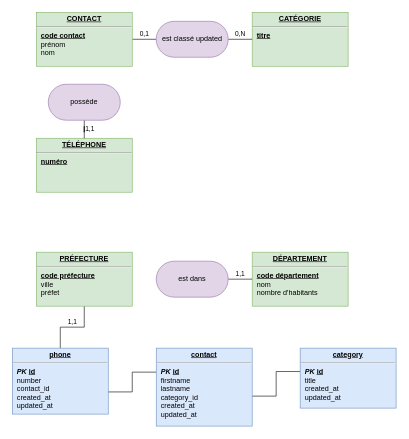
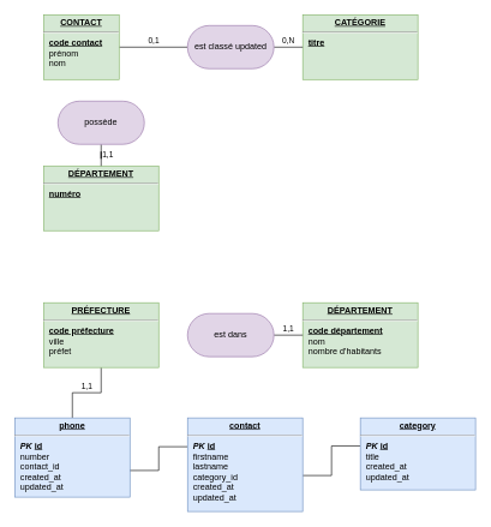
- <mxCell id="3" value="&lt;p style=&quot;margin:0px;margin-top:4px;text-align:center;text-decoration:underline;&quot;&gt;&lt;b&gt;CONTACT&lt;/b&gt;&lt;/p&gt;&lt;hr&gt;&lt;p style=&quot;margin:0px;margin-left:8px;&quot;&gt;&lt;u&gt;&lt;b&gt;code contact&lt;/b&gt;&lt;/u&gt;&lt;/p&gt;&lt;p style=&quot;margin:0px;margin-left:8px;&quot;&gt;prénom&lt;/p&gt;&lt;p style=&quot;margin:0px;margin-left:8px;&quot;&gt;nom&lt;/p&gt;" style="verticalAlign=top;align=left;overflow=fill;fontSize=12;fontFamily=Helvetica;html=1;fillColor=#d5e8d4;strokeColor=#82b366;rounded=0;" parent="1" vertex="1"><mxGeometry x="60" y="20" width="160" height="90" as="geometry" /></mxCell>
+ <mxCell id="3" value="&lt;p style=&quot;margin:0px;margin-top:4px;text-align:center;text-decoration:underline;&quot;&gt;&lt;b&gt;CONTACT&lt;/b&gt;&lt;/p&gt;&lt;hr&gt;&lt;p style=&quot;margin:0px;margin-left:8px;&quot;&gt;&lt;u&gt;&lt;b&gt;code contact&lt;/b&gt;&lt;/u&gt;&lt;/p&gt;&lt;p style=&quot;margin:0px;margin-left:8px;&quot;&gt;prénom&lt;/p&gt;&lt;p style=&quot;margin:0px;margin-left:8px;&quot;&gt;nom&lt;/p&gt;" style="verticalAlign=top;align=left;overflow=fill;fontSize=12;fontFamily=Helvetica;html=1;fillColor=#d5e8d4;strokeColor=#82b366;rounded=0;" parent="1" vertex="1"><mxGeometry x="60" y="20" width="105" height="90" as="geometry" /></mxCell>
- <mxCell id="4" value="&lt;p style=&quot;margin:0px;margin-top:4px;text-align:center;text-decoration:underline;&quot;&gt;&lt;b&gt;TÉLÉPHONE&lt;/b&gt;&lt;/p&gt;&lt;hr&gt;&lt;p style=&quot;margin:0px;margin-left:8px;&quot;&gt;&lt;span style=&quot;background-color: initial;&quot;&gt;&lt;b&gt;&lt;u&gt;numéro&lt;/u&gt;&lt;/b&gt;&lt;/span&gt;&lt;br&gt;&lt;/p&gt;" style="verticalAlign=top;align=left;overflow=fill;fontSize=12;fontFamily=Helvetica;html=1;fillColor=#d5e8d4;strokeColor=#82b366;rounded=0;" parent="1" vertex="1"><mxGeometry x="60" y="230" width="160" height="90" as="geometry" /></mxCell>
+ <mxCell id="4" value="&lt;p style=&quot;margin:0px;margin-top:4px;text-align:center;text-decoration:underline;&quot;&gt;&lt;b&gt;DÉPARTEMENT&lt;/b&gt;&lt;/p&gt;&lt;hr&gt;&lt;p style=&quot;margin:0px;margin-left:8px;&quot;&gt;&lt;span style=&quot;background-color: initial;&quot;&gt;&lt;b&gt;&lt;u&gt;numéro&lt;/u&gt;&lt;/b&gt;&lt;/span&gt;&lt;br&gt;&lt;/p&gt;" style="verticalAlign=top;align=left;overflow=fill;fontSize=12;fontFamily=Helvetica;html=1;fillColor=#d5e8d4;strokeColor=#82b366;rounded=0;" parent="1" vertex="1"><mxGeometry x="60" y="230" width="160" height="90" as="geometry" /></mxCell>
